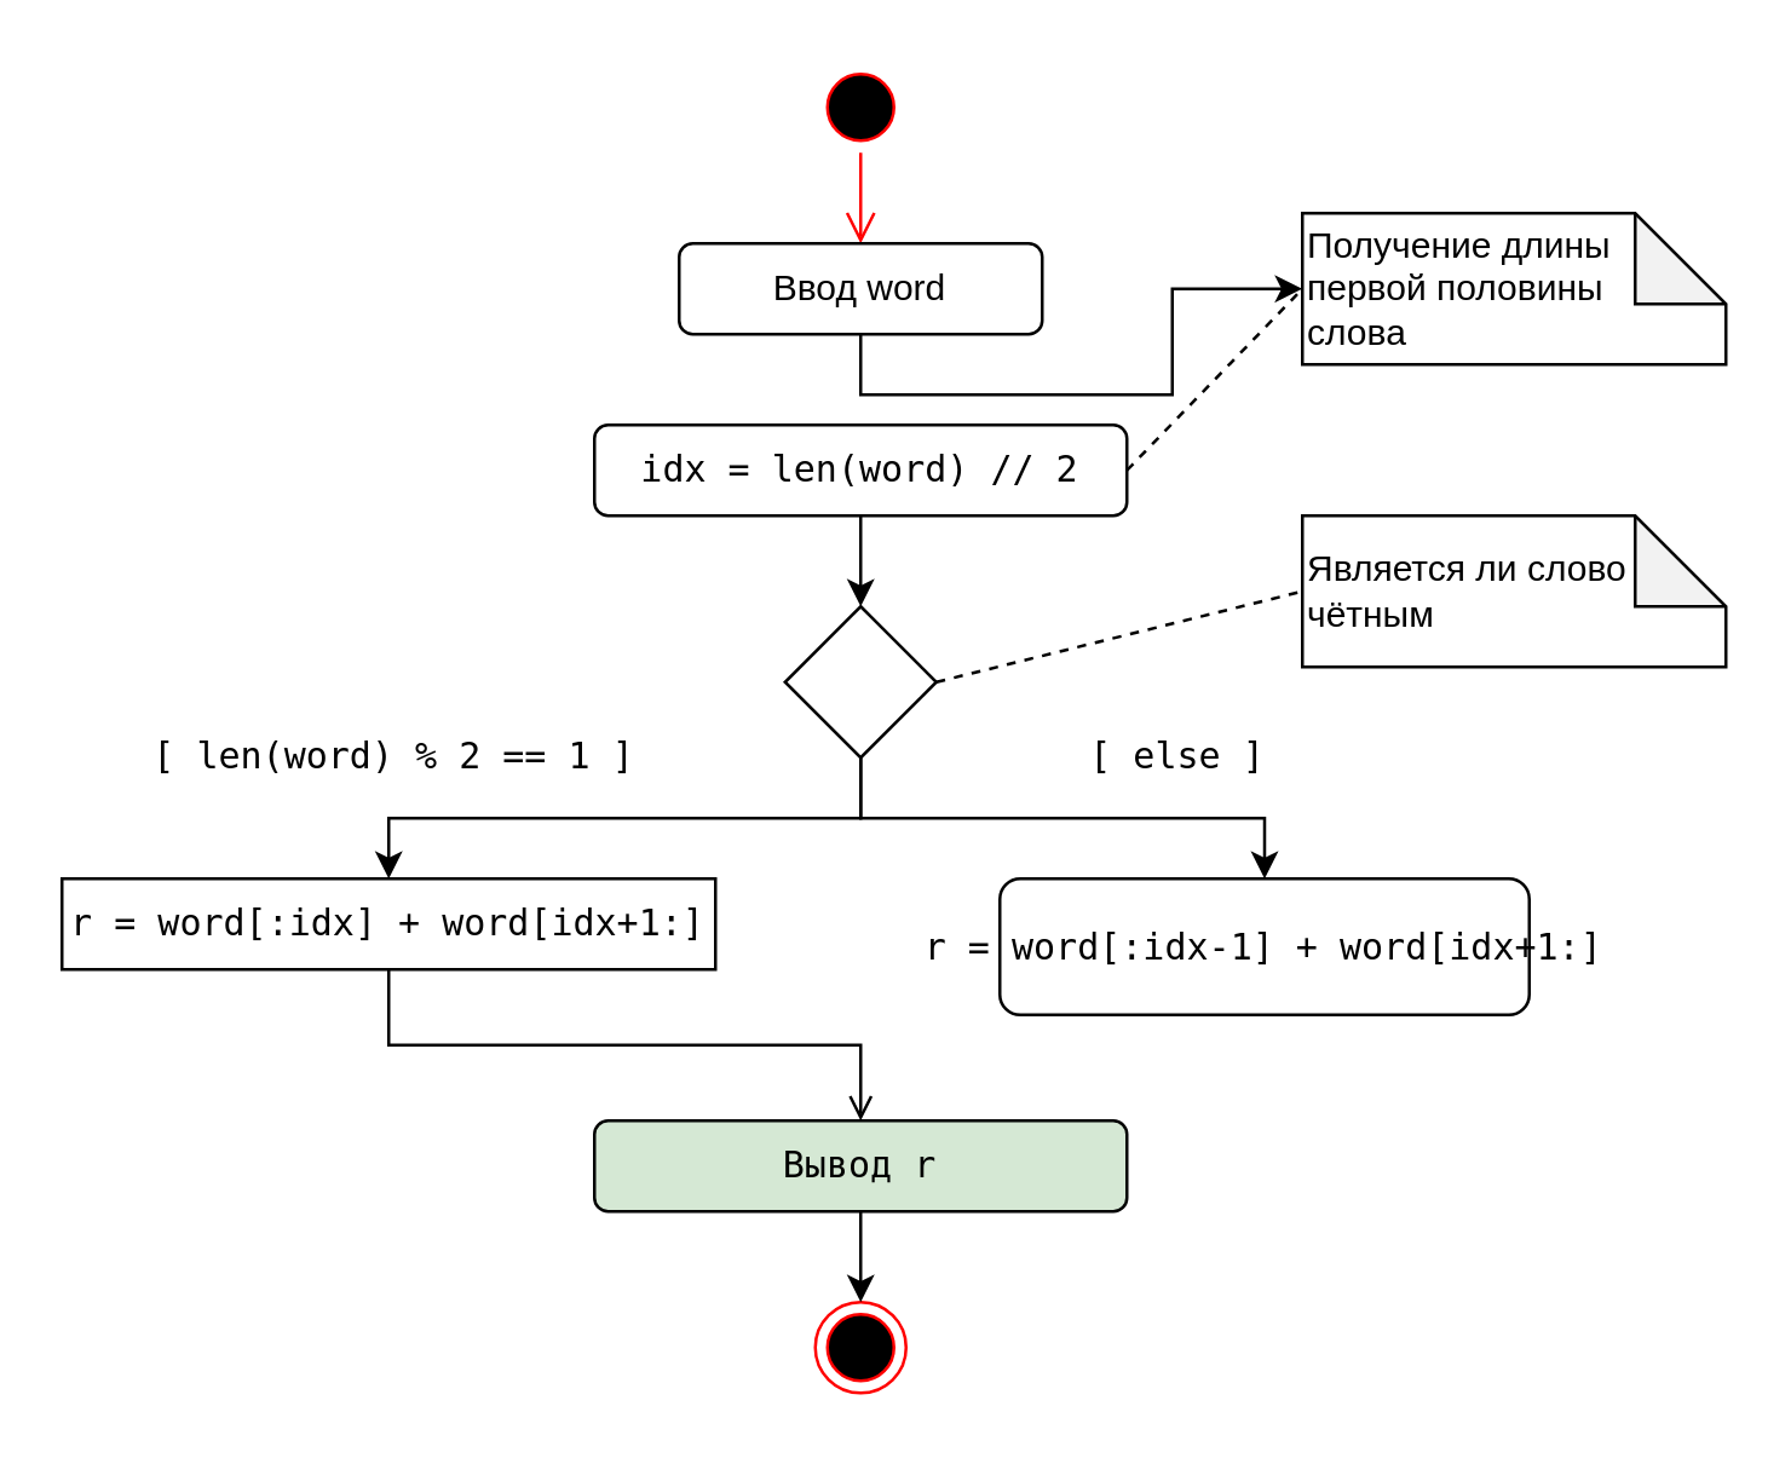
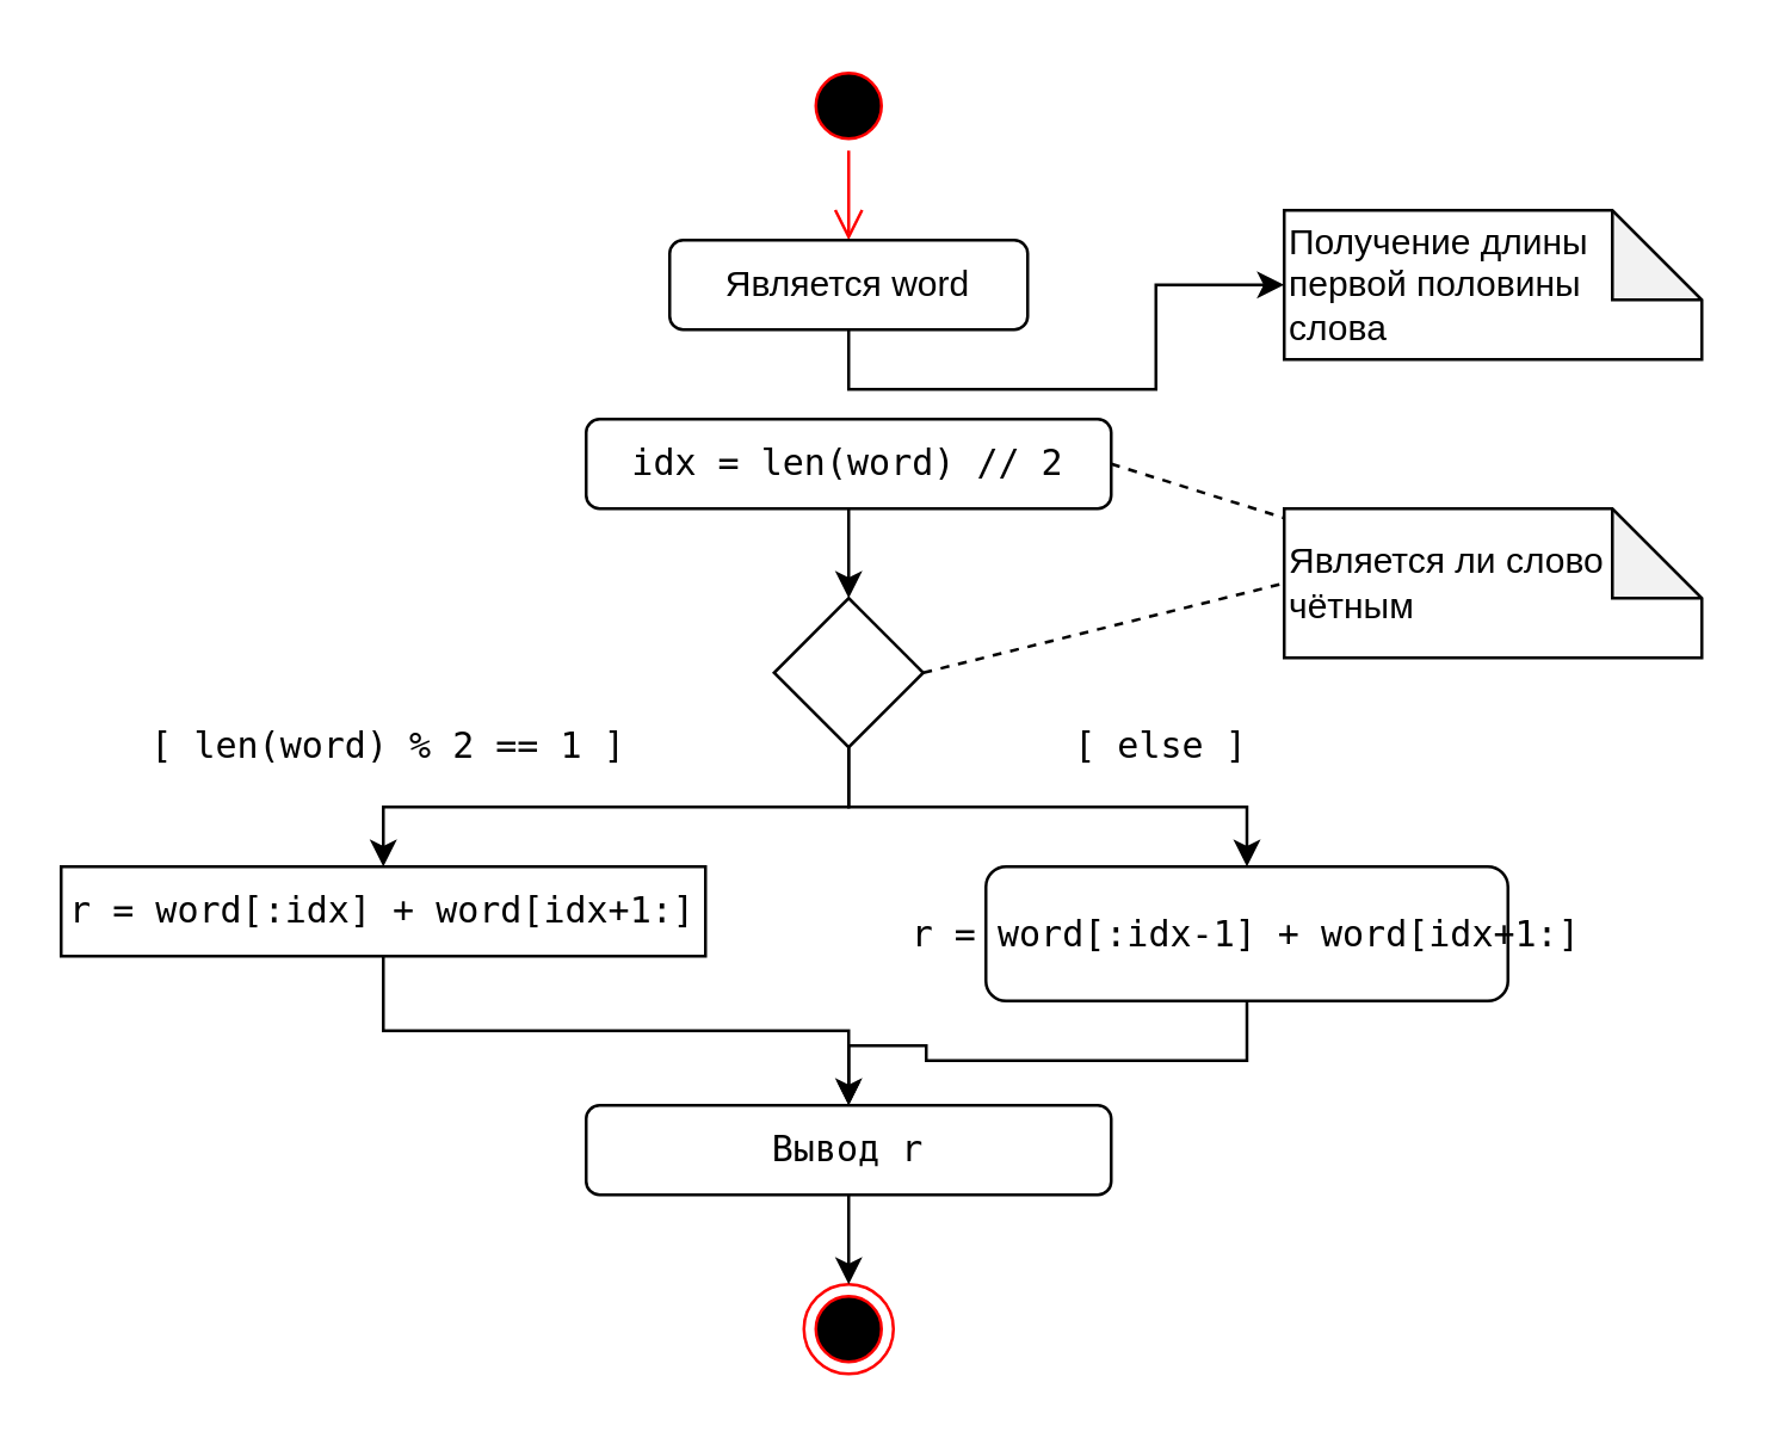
- <mxCell id="6" value="Ввод word" style="rounded=1;whiteSpace=wrap;html=1;align=center;" vertex="1" parent="1"><mxGeometry x="224" y="80" width="120" height="30" as="geometry" /></mxCell>
+ <mxCell id="6" value="Является word" style="rounded=1;whiteSpace=wrap;html=1;align=center;" vertex="1" parent="1"><mxGeometry x="224" y="80" width="120" height="30" as="geometry" /></mxCell>
- <mxCell id="10" value="" style="endArrow=none;dashed=1;html=1;fontColor=#000000;entryX=0;entryY=0.5;entryDx=0;entryDy=0;entryPerimeter=0;exitX=1;exitY=0.5;exitDx=0;exitDy=0;" edge="1" parent="1" source="8" target="9"><mxGeometry width="50" height="50" relative="1" as="geometry"><mxPoint x="460" y="260" as="sourcePoint" /><mxPoint x="510" y="210" as="targetPoint" /></mxGeometry></mxCell>
+ <mxCell id="10" value="" style="endArrow=none;dashed=1;html=1;fontColor=#000000;exitX=1;exitY=0.5;exitDx=0;exitDy=0;" edge="1" parent="1" source="8" target="22"><mxGeometry width="50" height="50" relative="1" as="geometry"><mxPoint x="460" y="260" as="sourcePoint" /><mxPoint x="510" y="210" as="targetPoint" /></mxGeometry></mxCell>
+ <mxCell id="16" style="edgeStyle=orthogonalEdgeStyle;rounded=0;orthogonalLoop=1;jettySize=auto;html=1;exitX=0.5;exitY=1;exitDx=0;exitDy=0;fontColor=#000000;" edge="1" parent="1" source="17" target="19"><mxGeometry relative="1" as="geometry" /></mxCell>
- <mxCell id="19" value="&lt;pre style=&quot;font-family: &amp;#34;jetbrains mono&amp;#34; , monospace&quot;&gt;Вывод r&lt;/pre&gt;" style="rounded=1;whiteSpace=wrap;html=1;align=center;labelBackgroundColor=none;fillColor=#d5e8d4;" vertex="1" parent="1"><mxGeometry x="196" y="370" width="176" height="30" as="geometry" /></mxCell>
+ <mxCell id="19" value="&lt;pre style=&quot;font-family: &amp;#34;jetbrains mono&amp;#34; , monospace&quot;&gt;Вывод r&lt;/pre&gt;" style="rounded=1;whiteSpace=wrap;html=1;align=center;labelBackgroundColor=none;" vertex="1" parent="1"><mxGeometry x="196" y="370" width="176" height="30" as="geometry" /></mxCell>
